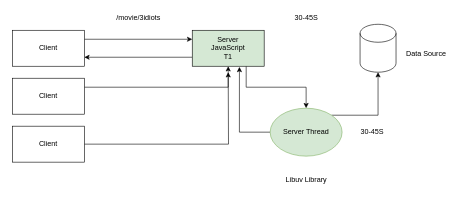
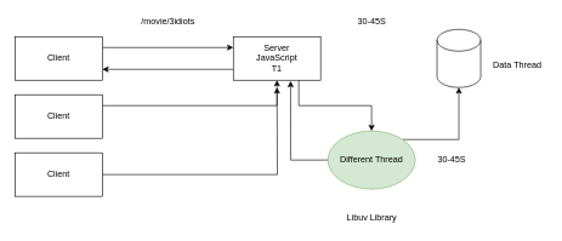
- <mxCell id="6" value="Server&lt;br&gt;JavaScript&lt;br&gt;T1" style="rounded=0;whiteSpace=wrap;html=1;fillColor=#d5e8d4;" vertex="1" parent="1"><mxGeometry x="320" y="50" width="120" height="60" as="geometry" /></mxCell>
+ <mxCell id="6" value="Server&lt;br&gt;JavaScript&lt;br&gt;T1" style="rounded=0;whiteSpace=wrap;html=1;" vertex="1" parent="1"><mxGeometry x="320" y="50" width="120" height="60" as="geometry" /></mxCell>
- <mxCell id="8" value="Data Source" style="text;html=1;align=center;verticalAlign=middle;resizable=0;points=[];autosize=1;strokeColor=none;fillColor=none;" vertex="1" parent="1"><mxGeometry x="670" y="80" width="80" height="20" as="geometry" /></mxCell>
+ <mxCell id="8" value="Data Thread" style="text;html=1;align=center;verticalAlign=middle;resizable=0;points=[];autosize=1;strokeColor=none;fillColor=none;" vertex="1" parent="1"><mxGeometry x="670" y="80" width="80" height="20" as="geometry" /></mxCell>
- <mxCell id="15" value="Server Thread" style="ellipse;whiteSpace=wrap;html=1;fillColor=#d5e8d4;strokeColor=#82b366;" vertex="1" parent="1"><mxGeometry x="450" y="180" width="120" height="80" as="geometry" /></mxCell>
+ <mxCell id="15" value="Different Thread" style="ellipse;whiteSpace=wrap;html=1;fillColor=#d5e8d4;strokeColor=#82b366;" vertex="1" parent="1"><mxGeometry x="450" y="180" width="120" height="80" as="geometry" /></mxCell>
